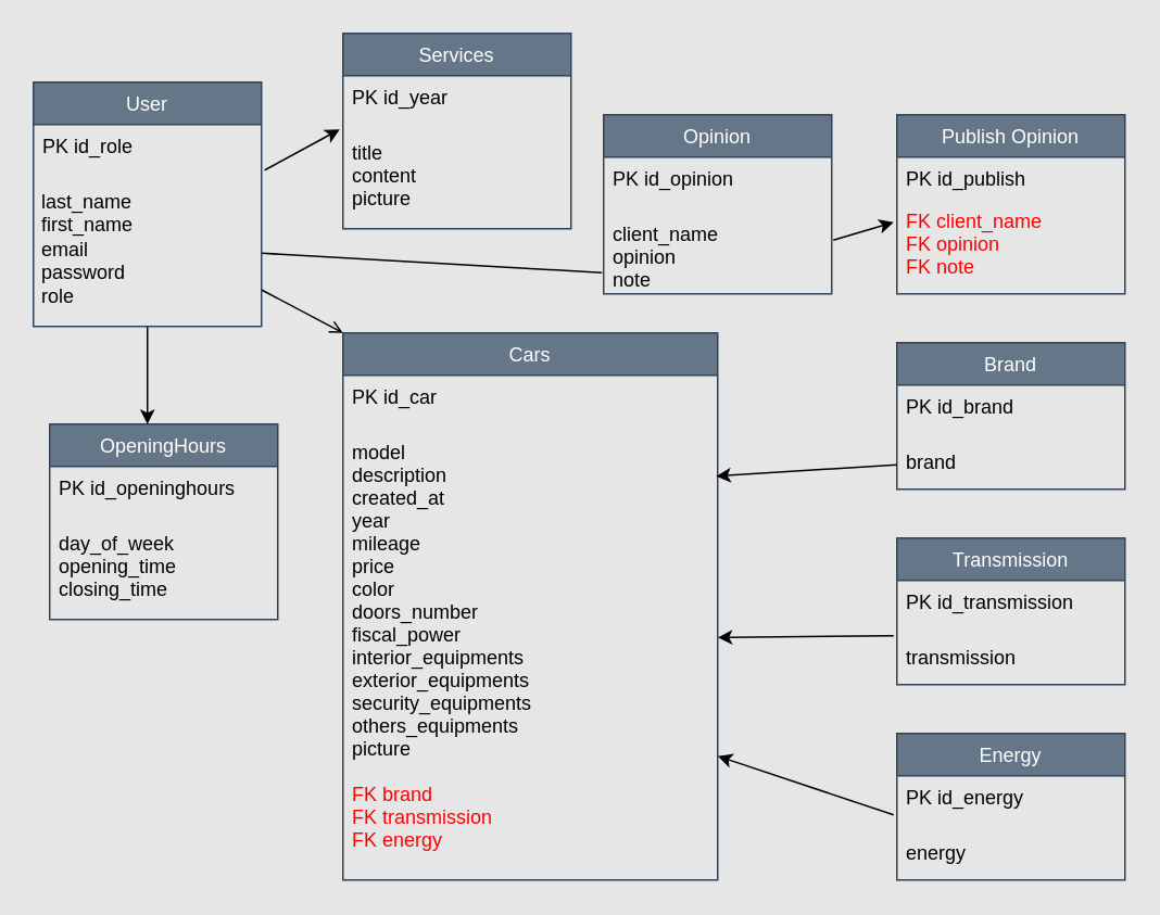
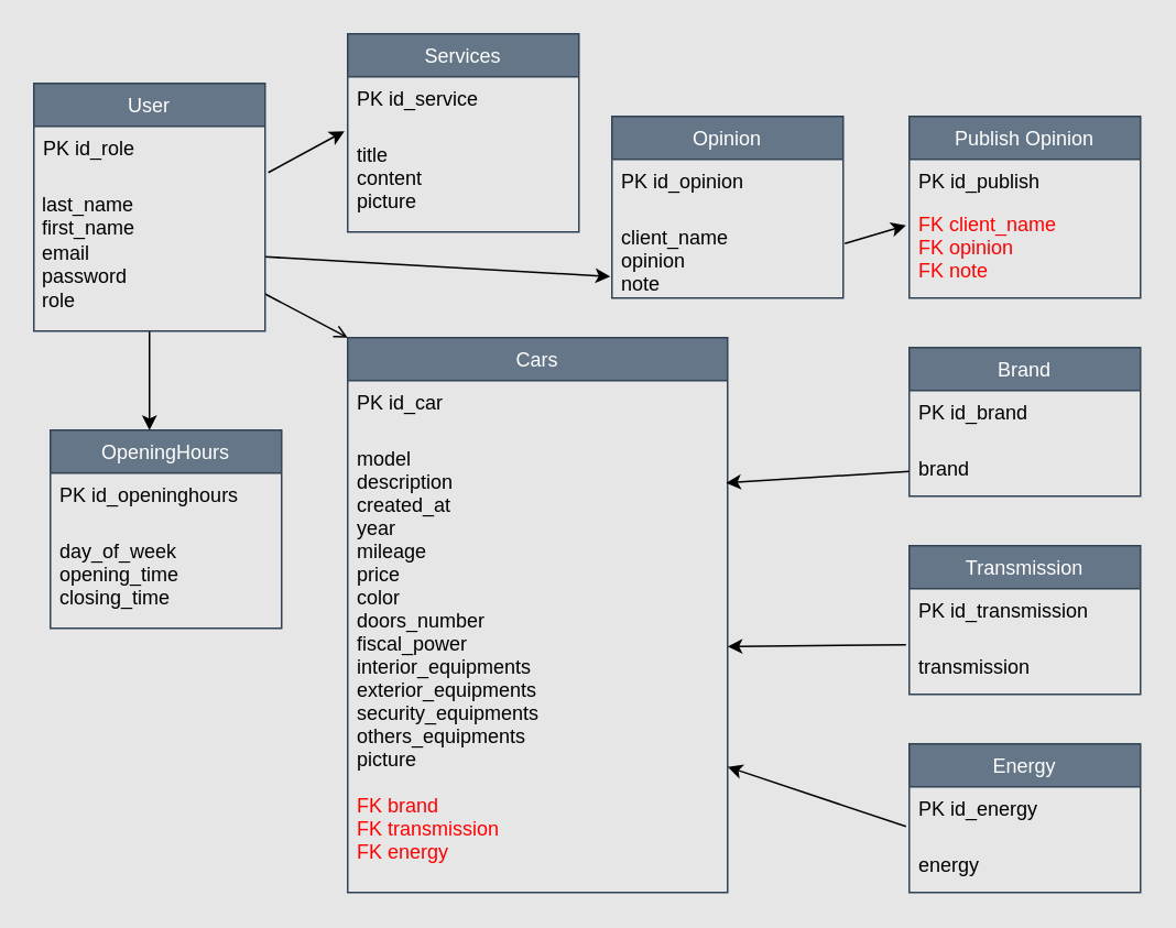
- <mxCell id="3" value="PK id_year" style="text;strokeColor=none;fillColor=none;align=left;verticalAlign=top;spacingLeft=4;spacingRight=4;overflow=hidden;rotatable=0;points=[[0,0.5],[1,0.5]];portConstraint=eastwest;fontColor=#000000;" parent="2" vertex="1"><mxGeometry y="26" width="140" height="34" as="geometry" /></mxCell>
+ <mxCell id="3" value="PK id_service" style="text;strokeColor=none;fillColor=none;align=left;verticalAlign=top;spacingLeft=4;spacingRight=4;overflow=hidden;rotatable=0;points=[[0,0.5],[1,0.5]];portConstraint=eastwest;fontColor=#000000;" parent="2" vertex="1"><mxGeometry y="26" width="140" height="34" as="geometry" /></mxCell>
- <mxCell id="20" value="" style="endArrow=none;html=1;strokeColor=#000000;fontColor=#FF0000;entryX=-0.007;entryY=0.74;entryDx=0;entryDy=0;exitX=1;exitY=0.5;exitDx=0;exitDy=0;entryPerimeter=0;" parent="1" source="25" target="10" edge="1"><mxGeometry width="50" height="50" relative="1" as="geometry"><mxPoint x="392.94" y="251.5" as="sourcePoint" /><mxPoint x="180" y="310" as="targetPoint" /></mxGeometry></mxCell>
+ <mxCell id="20" value="" style="endArrow=classic;html=1;strokeColor=#000000;fontColor=#FF0000;entryX=-0.007;entryY=0.74;entryDx=0;entryDy=0;exitX=1;exitY=0.5;exitDx=0;exitDy=0;entryPerimeter=0;" parent="1" source="25" target="10" edge="1"><mxGeometry width="50" height="50" relative="1" as="geometry"><mxPoint x="392.94" y="251.5" as="sourcePoint" /><mxPoint x="180" y="310" as="targetPoint" /></mxGeometry></mxCell>
